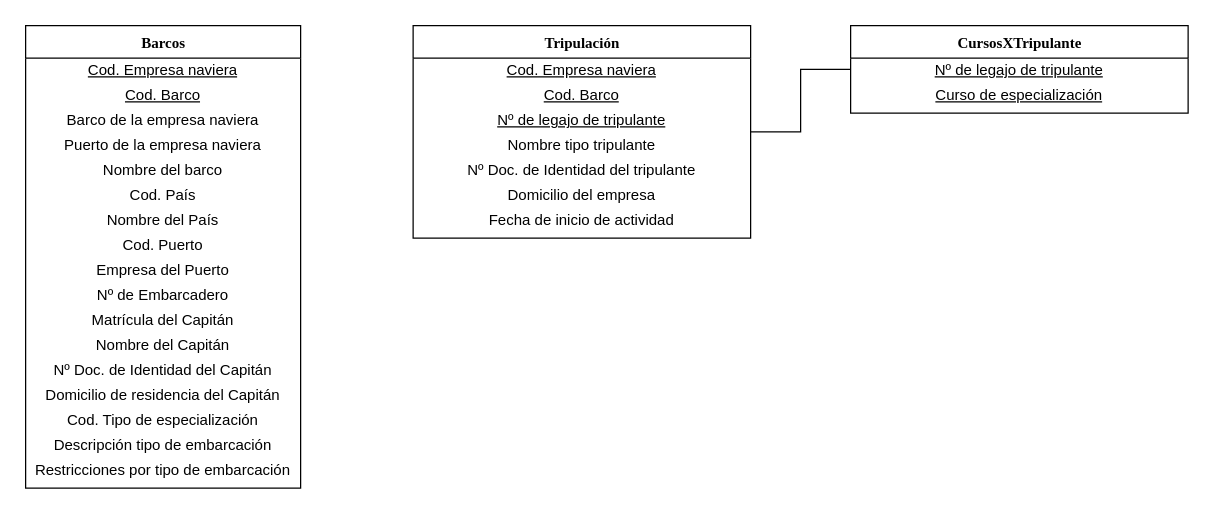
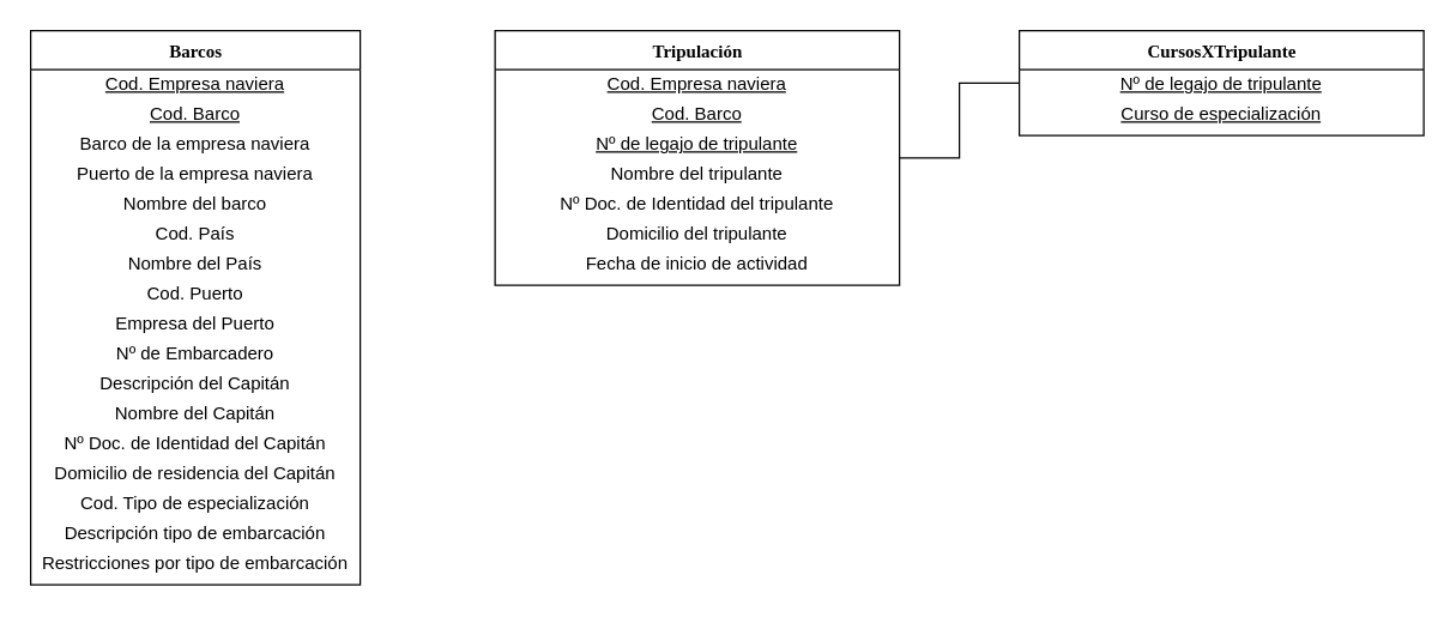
- <mxCell id="25" value="Nombre tipo tripulante" style="text;html=1;strokeColor=none;fillColor=none;align=center;verticalAlign=middle;whiteSpace=wrap;rounded=0;" parent="21" vertex="1"><mxGeometry y="86" width="270" height="20" as="geometry" /></mxCell>
+ <mxCell id="25" value="Nombre del tripulante" style="text;html=1;strokeColor=none;fillColor=none;align=center;verticalAlign=middle;whiteSpace=wrap;rounded=0;" parent="21" vertex="1"><mxGeometry y="86" width="270" height="20" as="geometry" /></mxCell>
- <mxCell id="27" value="Domicilio del empresa" style="text;html=1;strokeColor=none;fillColor=none;align=center;verticalAlign=middle;whiteSpace=wrap;rounded=0;" parent="21" vertex="1"><mxGeometry y="126" width="270" height="20" as="geometry" /></mxCell>
+ <mxCell id="27" value="Domicilio del tripulante" style="text;html=1;strokeColor=none;fillColor=none;align=center;verticalAlign=middle;whiteSpace=wrap;rounded=0;" parent="21" vertex="1"><mxGeometry y="126" width="270" height="20" as="geometry" /></mxCell>
- <mxCell id="13" value="Matrícula del Capitán" style="text;html=1;strokeColor=none;fillColor=none;align=center;verticalAlign=middle;whiteSpace=wrap;rounded=0;" parent="2" vertex="1"><mxGeometry y="226" width="220" height="20" as="geometry" /></mxCell>
+ <mxCell id="13" value="Descripción del Capitán" style="text;html=1;strokeColor=none;fillColor=none;align=center;verticalAlign=middle;whiteSpace=wrap;rounded=0;" parent="2" vertex="1"><mxGeometry y="226" width="220" height="20" as="geometry" /></mxCell>
